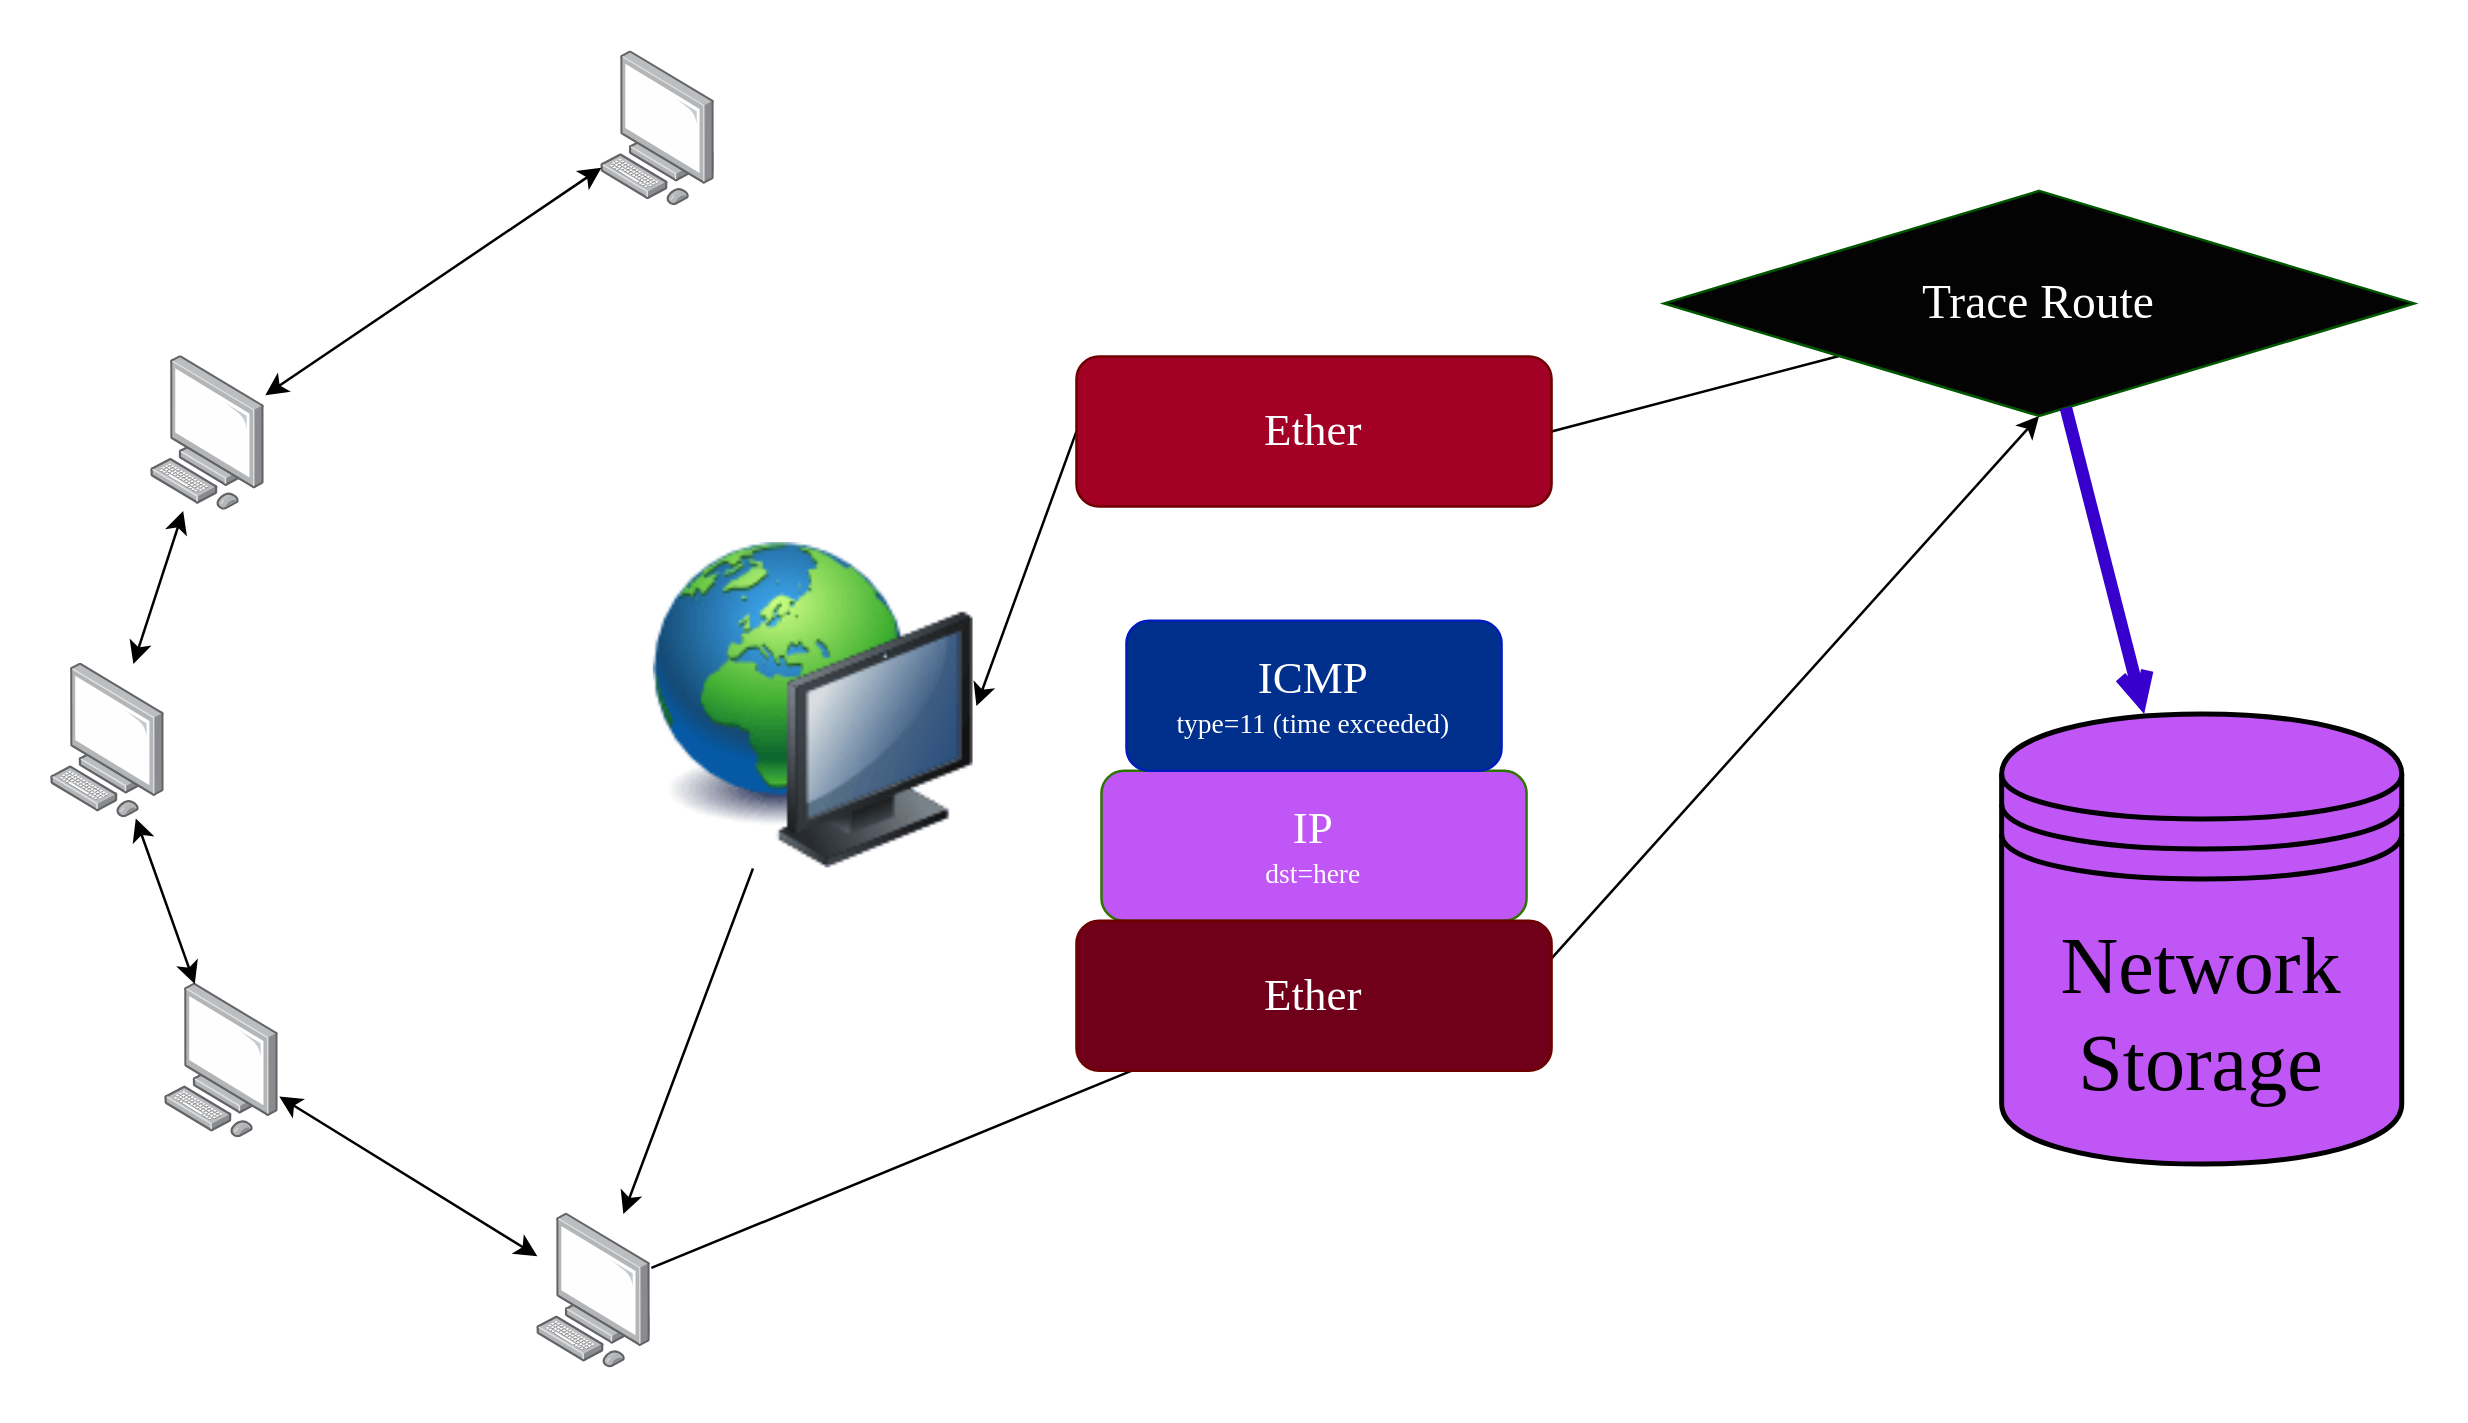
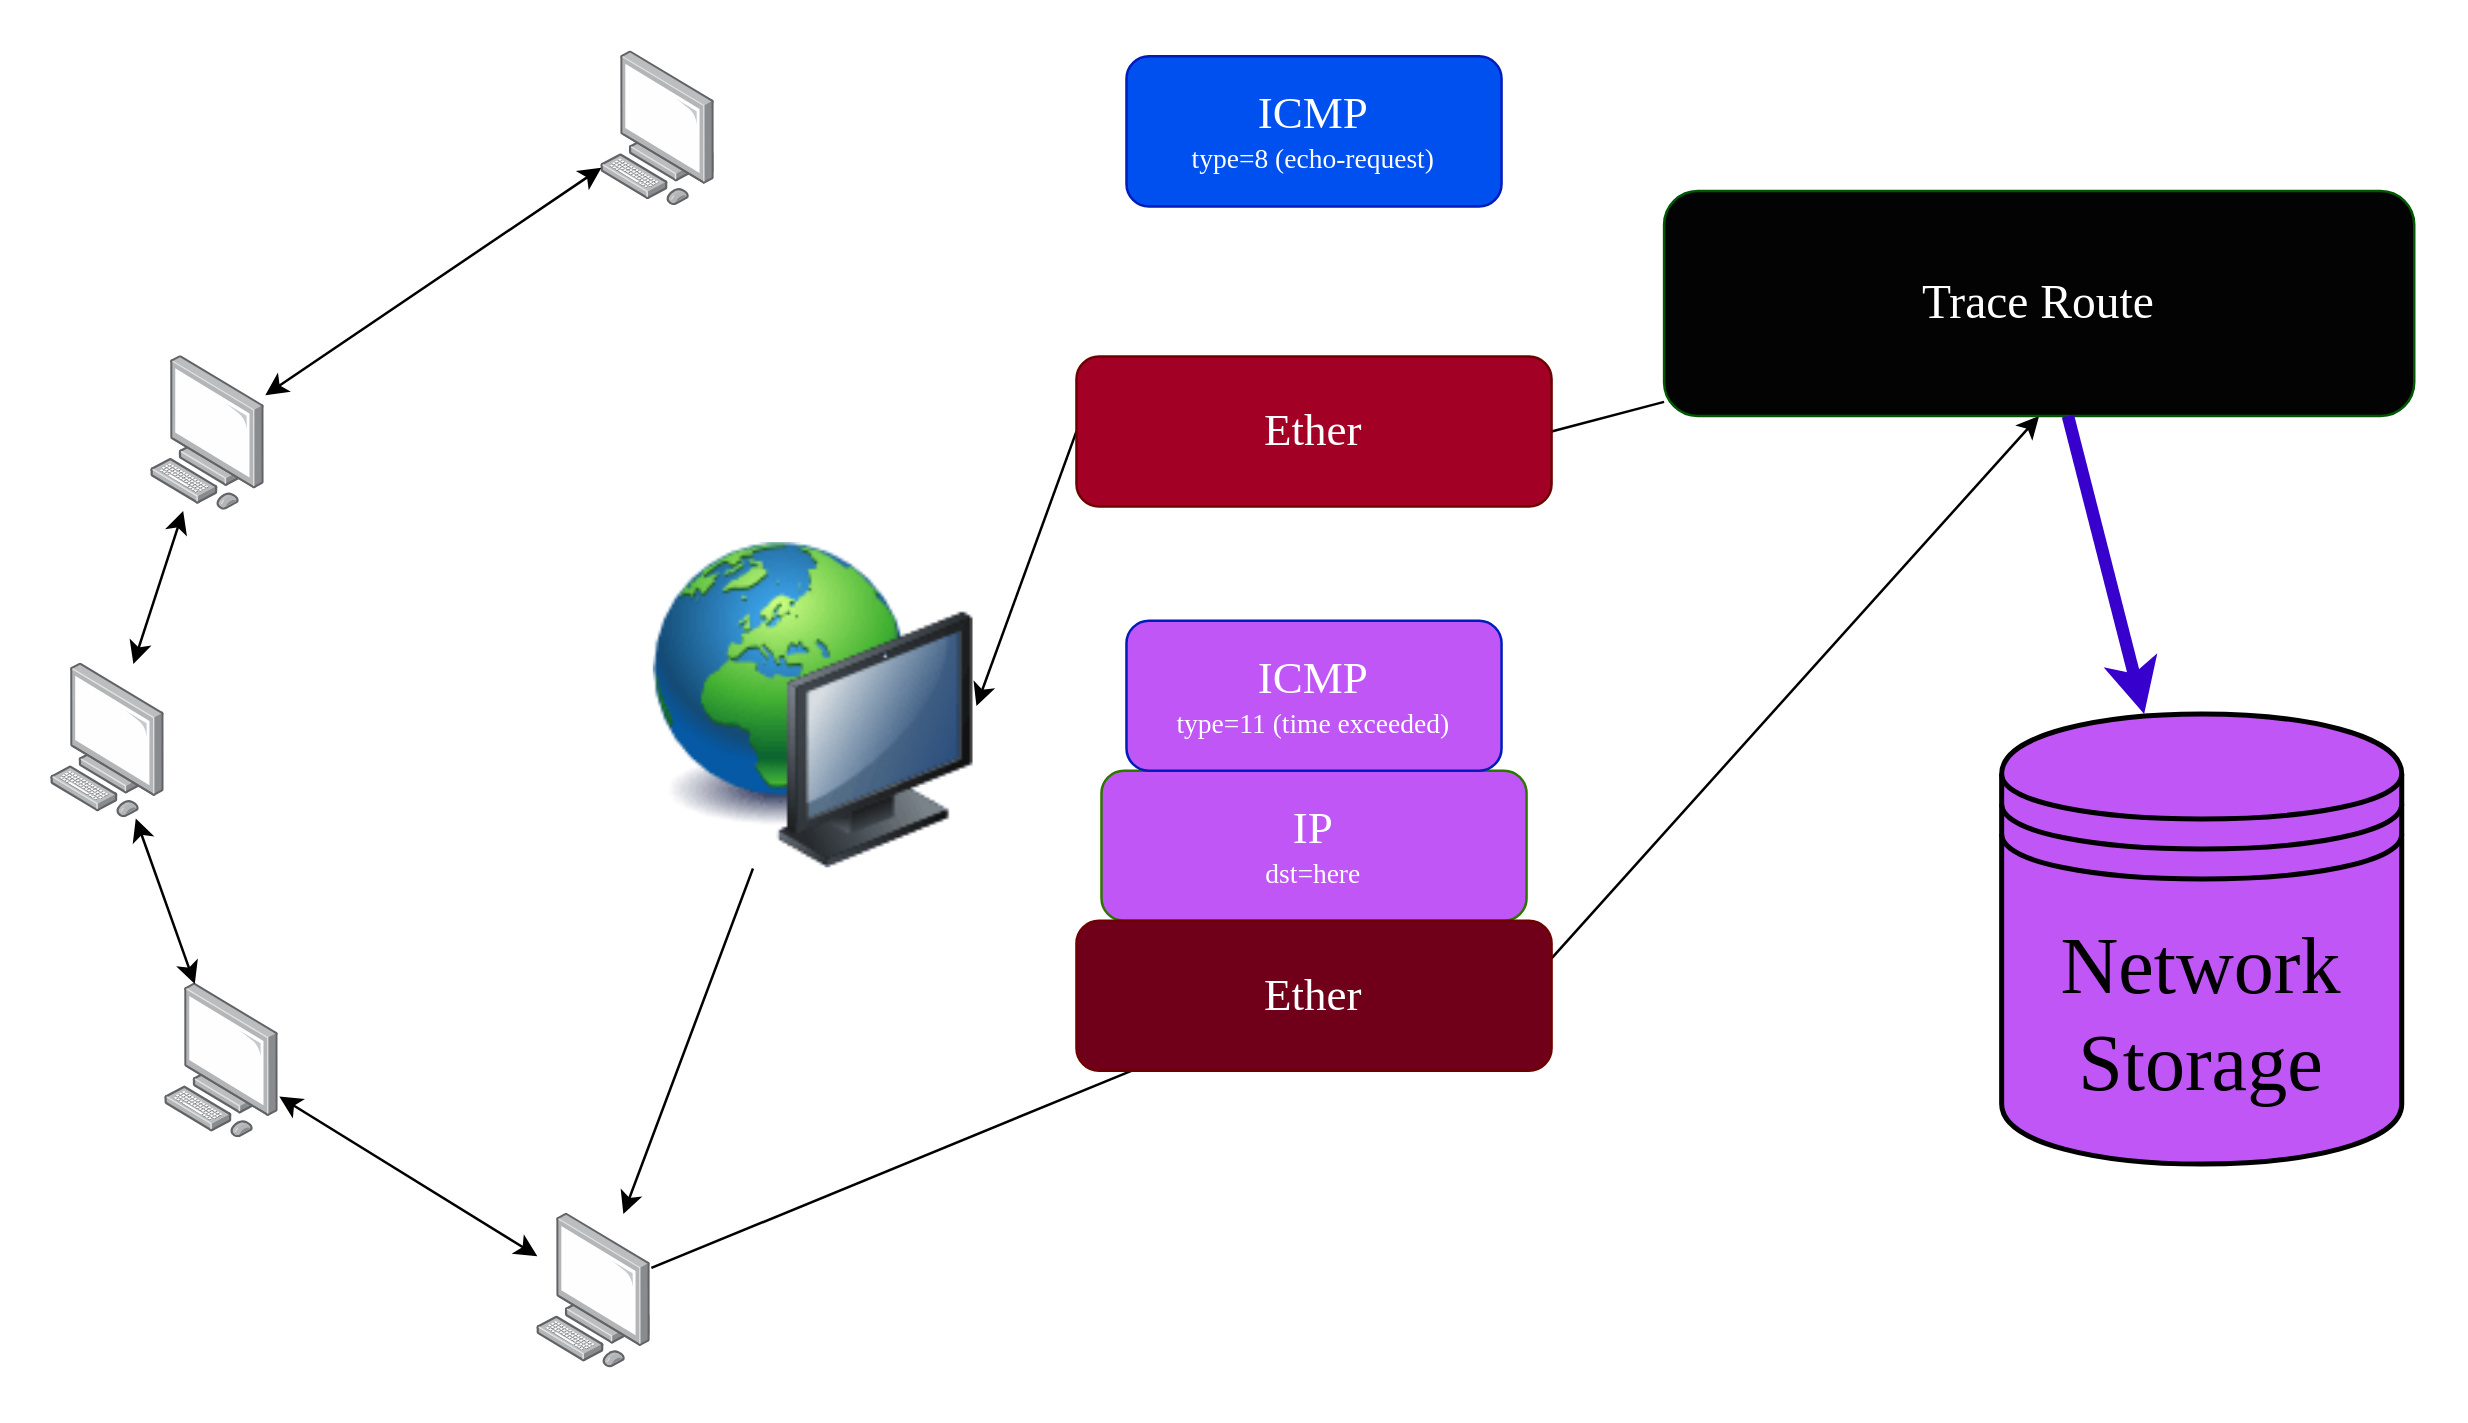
+ <mxCell id="12" value="&lt;font style=&quot;&quot;&gt;&lt;span style=&quot;font-size: 18px;&quot;&gt;ICMP&lt;br&gt;&lt;/span&gt;&lt;/font&gt;&lt;font style=&quot;font-size: 11px;&quot;&gt;type=8 (echo-request)&lt;/font&gt;" style="rounded=1;whiteSpace=wrap;html=1;fontFamily=Consolas;fillColor=#0050ef;fontColor=#ffffff;strokeColor=#001DBC;" parent="1" vertex="1"><mxGeometry x="450" y="22" width="150" height="60" as="geometry" /></mxCell>
- <mxCell id="19" value="Trace Route" style="rhombus;whiteSpace=wrap;html=1;fontFamily=Consolas;fillColor=#030303;fontColor=#ffffff;strokeColor=#005700;gradientColor=none;gradientDirection=radial;fontSize=19;" parent="1" vertex="1"><mxGeometry x="665" y="75.8" width="300" height="90" as="geometry" /></mxCell>
+ <mxCell id="19" value="Trace Route" style="rounded=1;whiteSpace=wrap;html=1;fontFamily=Consolas;fillColor=#030303;fontColor=#ffffff;strokeColor=#005700;gradientColor=none;gradientDirection=radial;fontSize=19;" parent="1" vertex="1"><mxGeometry x="665" y="75.8" width="300" height="90" as="geometry" /></mxCell>
- <mxCell id="20" style="edgeStyle=none;html=1;strokeWidth=5;fillColor=#6a00ff;strokeColor=#3700CC;endArrow=open;" parent="1" source="19" target="18" edge="1"><mxGeometry relative="1" as="geometry"><mxPoint x="745.366" y="569.7" as="sourcePoint" /><mxPoint x="767.707" y="645" as="targetPoint" /></mxGeometry></mxCell>
+ <mxCell id="20" style="edgeStyle=none;html=1;strokeWidth=5;fillColor=#6a00ff;strokeColor=#3700CC;" parent="1" source="19" target="18" edge="1"><mxGeometry relative="1" as="geometry"><mxPoint x="745.366" y="569.7" as="sourcePoint" /><mxPoint x="767.707" y="645" as="targetPoint" /></mxGeometry></mxCell>
- <mxCell id="14" value="&lt;font style=&quot;&quot;&gt;&lt;span style=&quot;font-size: 18px;&quot;&gt;ICMP&lt;br&gt;&lt;/span&gt;&lt;/font&gt;&lt;font style=&quot;font-size: 11px;&quot;&gt;type=11 (time exceeded)&lt;/font&gt;" style="rounded=1;whiteSpace=wrap;html=1;fontFamily=Consolas;fillColor=#002F8C;fontColor=#ffffff;strokeColor=#001DBC;" parent="1" vertex="1"><mxGeometry x="450" y="247.7" width="150" height="60" as="geometry" /></mxCell>
+ <mxCell id="14" value="&lt;font style=&quot;&quot;&gt;&lt;span style=&quot;font-size: 18px;&quot;&gt;ICMP&lt;br&gt;&lt;/span&gt;&lt;/font&gt;&lt;font style=&quot;font-size: 11px;&quot;&gt;type=11 (time exceeded)&lt;/font&gt;" style="rounded=1;whiteSpace=wrap;html=1;fontFamily=Consolas;fillColor=#c056f5;fontColor=#ffffff;strokeColor=#001DBC;" parent="1" vertex="1"><mxGeometry x="450" y="247.7" width="150" height="60" as="geometry" /></mxCell>
